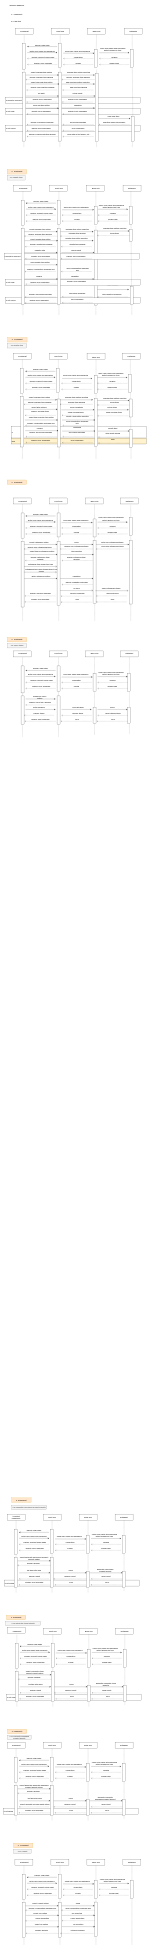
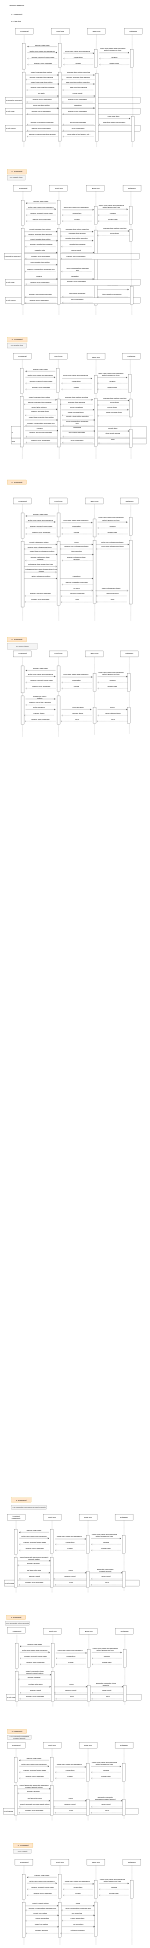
- <mxCell id="5" value="else" style="rounded=0;whiteSpace=wrap;html=1;align=left;fillColor=#fff2cc;" vertex="1" parent="1"><mxGeometry x="75" y="2920" width="900" height="40" as="geometry" /></mxCell>
+ <mxCell id="5" value="else" style="rounded=0;whiteSpace=wrap;html=1;align=left;" vertex="1" parent="1"><mxGeometry x="75" y="2920" width="900" height="40" as="geometry" /></mxCell>
- <mxCell id="15" value="2.5 Serch items" style="text;html=1;strokeColor=#666666;fillColor=#f5f5f5;align=center;verticalAlign=middle;whiteSpace=wrap;rounded=0;fontColor=#333333;" parent="1" vertex="1"><mxGeometry x="47" y="4290" width="130" height="30" as="geometry" /></mxCell>
+ <mxCell id="15" value="2.5 Serch items" style="text;html=1;strokeColor=#666666;fillColor=#f5f5f5;align=center;verticalAlign=middle;whiteSpace=wrap;rounded=0;fontColor=#333333;" parent="1" vertex="1"><mxGeometry x="47" y="4290" width="200" height="40" as="geometry" /></mxCell>
- <mxCell id="304" value="2.10 Generate Stock Reports" style="text;html=1;strokeColor=#666666;fillColor=#f5f5f5;align=center;verticalAlign=middle;whiteSpace=wrap;rounded=0;fontColor=#333333;" parent="1" vertex="1"><mxGeometry x="35.13" y="10810" width="235" height="30" as="geometry" /></mxCell>
+ <mxCell id="304" value="2.10 Generate Stock Reports" style="text;html=1;strokeColor=#666666;fillColor=#f5f5f5;align=center;verticalAlign=middle;whiteSpace=wrap;rounded=0;fontColor=#333333;" parent="1" vertex="1"><mxGeometry x="35.13" y="10810" width="160" height="30" as="geometry" /></mxCell>
